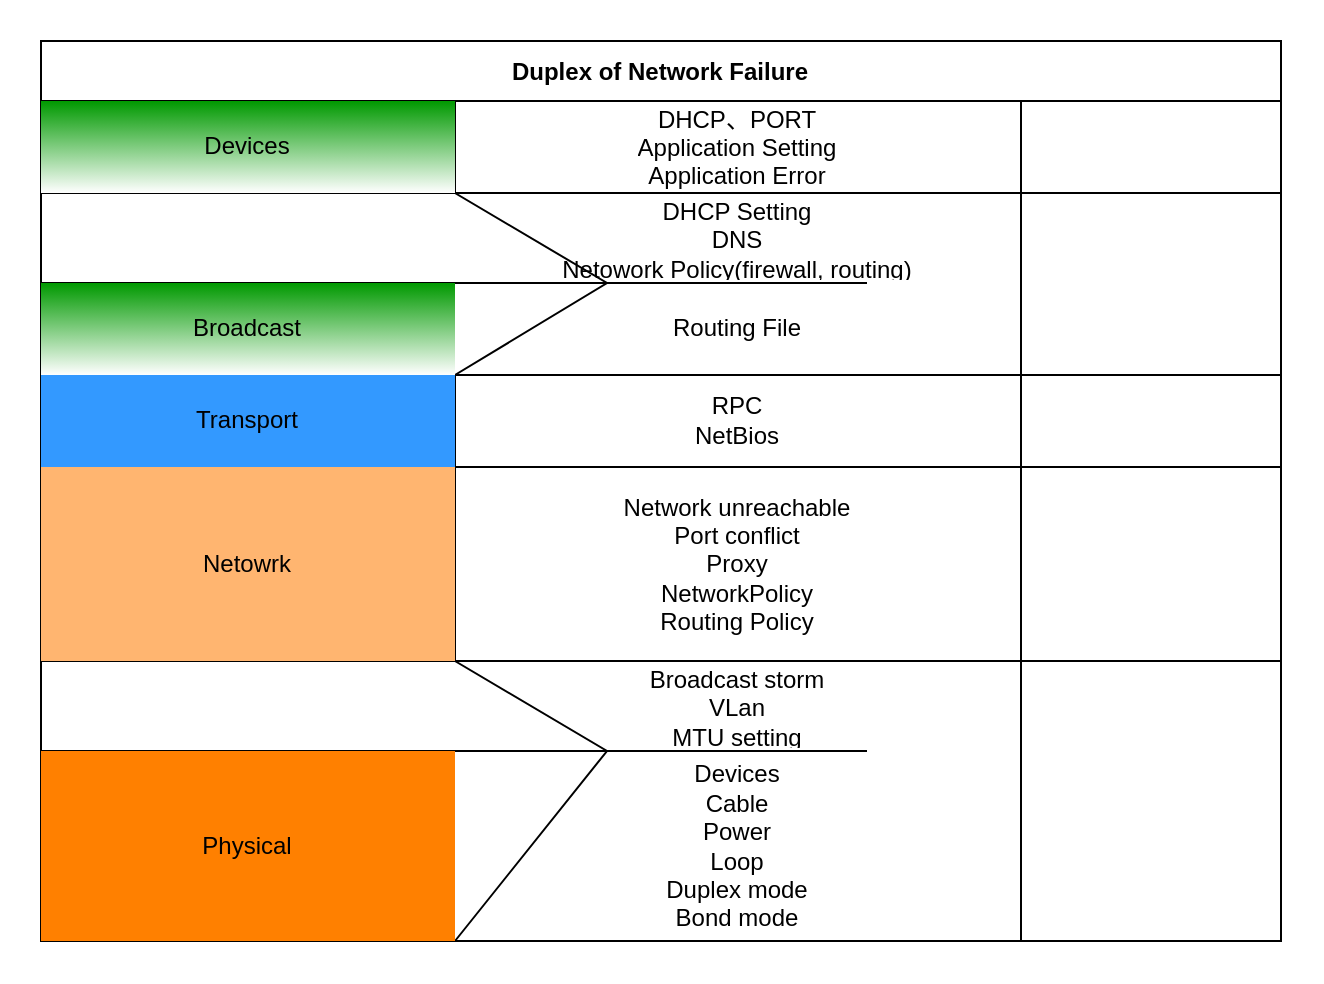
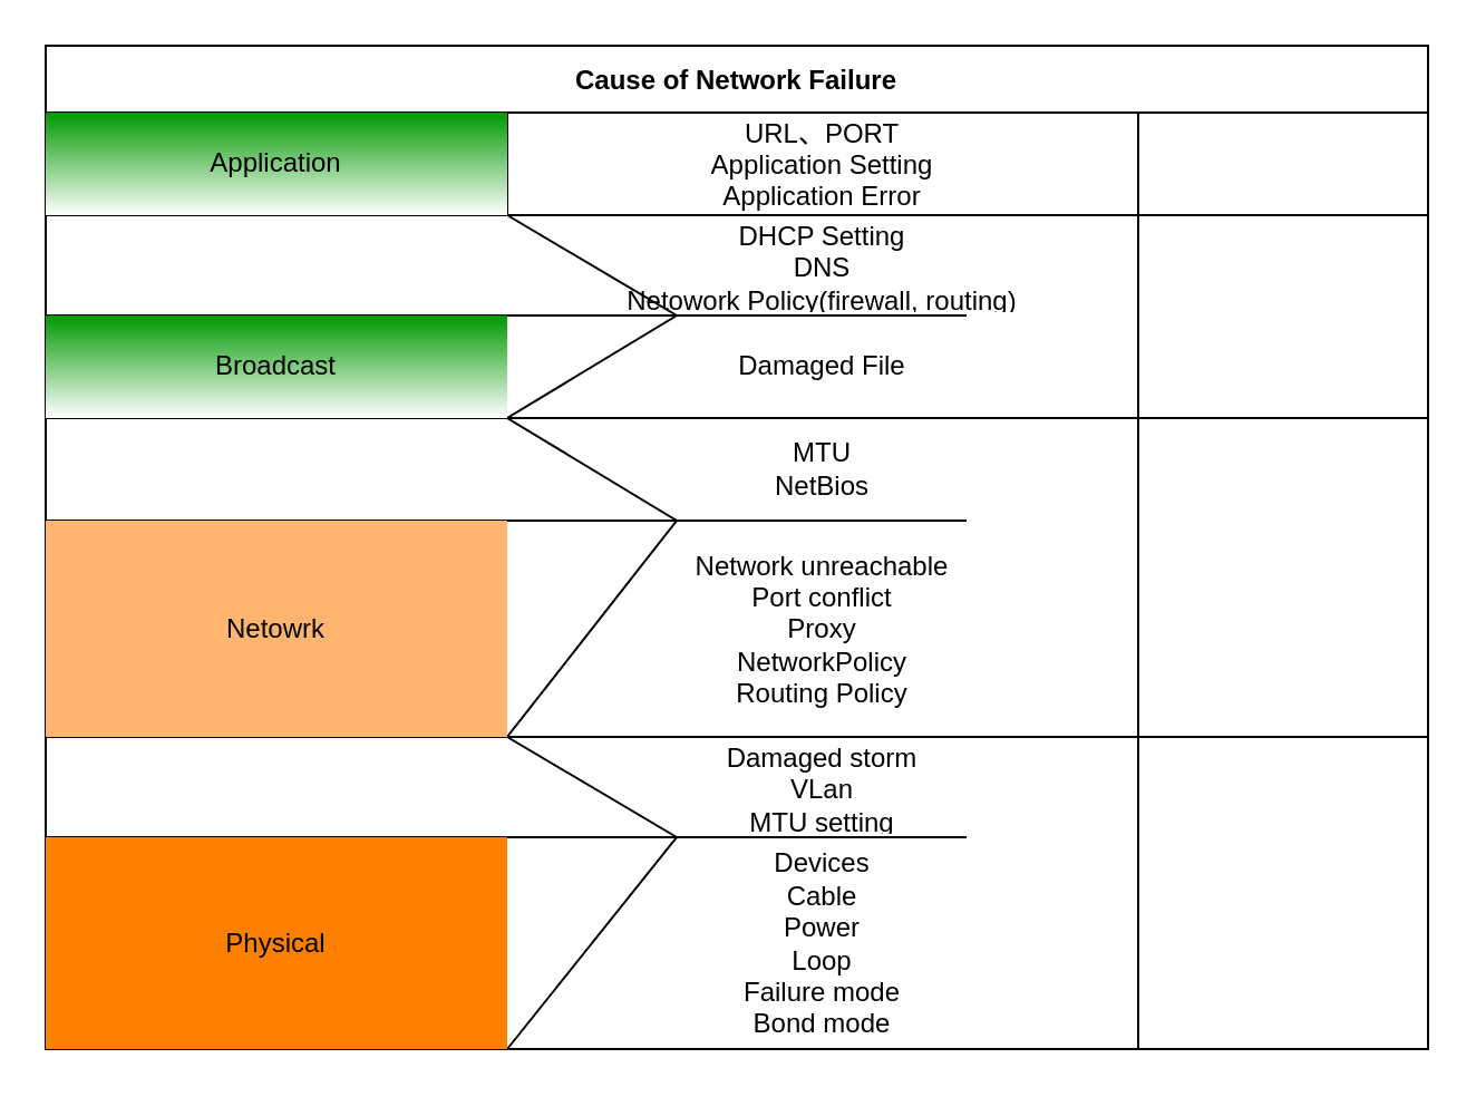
- <mxCell id="2" value="Duplex of Network Failure" style="shape=table;startSize=30;container=1;collapsible=0;childLayout=tableLayout;fontStyle=1;align=center;" vertex="1" parent="1"><mxGeometry x="20" y="20" width="620" height="450" as="geometry" /></mxCell>
+ <mxCell id="2" value="Cause of Network Failure" style="shape=table;startSize=30;container=1;collapsible=0;childLayout=tableLayout;fontStyle=1;align=center;" vertex="1" parent="1"><mxGeometry x="20" y="20" width="620" height="450" as="geometry" /></mxCell>
- <mxCell id="4" value="Devices" style="shape=partialRectangle;html=1;whiteSpace=wrap;connectable=0;top=0;left=0;bottom=0;right=0;overflow=hidden;fillColor=#009900;gradientColor=#ffffff;" vertex="1" parent="3"><mxGeometry width="207" height="46" as="geometry" /></mxCell>
+ <mxCell id="4" value="Application" style="shape=partialRectangle;html=1;whiteSpace=wrap;connectable=0;top=0;left=0;bottom=0;right=0;overflow=hidden;fillColor=#009900;gradientColor=#ffffff;" vertex="1" parent="3"><mxGeometry width="207" height="46" as="geometry" /></mxCell>
- <mxCell id="5" value="DHCP、PORT &lt;br&gt;Application Setting &lt;br&gt;Application Error" style="shape=partialRectangle;html=1;whiteSpace=wrap;connectable=0;fillColor=none;top=0;left=0;bottom=0;right=0;overflow=hidden;align=center;" vertex="1" parent="3"><mxGeometry x="207" width="283" height="46" as="geometry" /></mxCell>
+ <mxCell id="5" value="URL、PORT &lt;br&gt;Application Setting &lt;br&gt;Application Error" style="shape=partialRectangle;html=1;whiteSpace=wrap;connectable=0;fillColor=none;top=0;left=0;bottom=0;right=0;overflow=hidden;align=center;" vertex="1" parent="3"><mxGeometry x="207" width="283" height="46" as="geometry" /></mxCell>
- <mxCell id="12" value="Routing File" style="shape=partialRectangle;html=1;whiteSpace=wrap;connectable=0;fillColor=none;top=0;left=0;bottom=0;right=0;overflow=hidden;" vertex="1" parent="10"><mxGeometry x="207" width="283" height="46" as="geometry" /></mxCell>
+ <mxCell id="12" value="Damaged File" style="shape=partialRectangle;html=1;whiteSpace=wrap;connectable=0;fillColor=none;top=0;left=0;bottom=0;right=0;overflow=hidden;" vertex="1" parent="10"><mxGeometry x="207" width="283" height="46" as="geometry" /></mxCell>
- <mxCell id="15" value="Transport" style="shape=partialRectangle;html=1;whiteSpace=wrap;connectable=0;top=0;left=0;bottom=0;right=0;overflow=hidden;fillColor=#3399FF;" vertex="1" parent="14"><mxGeometry width="207" height="46" as="geometry" /></mxCell>
- <mxCell id="16" value="RPC&lt;br&gt;NetBios" style="shape=partialRectangle;html=1;whiteSpace=wrap;connectable=0;fillColor=none;top=0;left=0;bottom=0;right=0;overflow=hidden;" vertex="1" parent="14"><mxGeometry x="207" width="283" height="46" as="geometry" /></mxCell>
+ <mxCell id="16" value="MTU&lt;br&gt;NetBios" style="shape=partialRectangle;html=1;whiteSpace=wrap;connectable=0;fillColor=none;top=0;left=0;bottom=0;right=0;overflow=hidden;" vertex="1" parent="14"><mxGeometry x="207" width="283" height="46" as="geometry" /></mxCell>
- <mxCell id="23" value="Broadcast storm&lt;br&gt;VLan&lt;br&gt;MTU setting" style="shape=partialRectangle;html=1;whiteSpace=wrap;connectable=0;fillColor=none;top=0;left=0;bottom=0;right=0;overflow=hidden;align=center;" vertex="1" parent="22"><mxGeometry x="207" width="283" height="45" as="geometry" /></mxCell>
+ <mxCell id="23" value="Damaged storm&lt;br&gt;VLan&lt;br&gt;MTU setting" style="shape=partialRectangle;html=1;whiteSpace=wrap;connectable=0;fillColor=none;top=0;left=0;bottom=0;right=0;overflow=hidden;align=center;" vertex="1" parent="22"><mxGeometry x="207" width="283" height="45" as="geometry" /></mxCell>
- <mxCell id="27" value="Devices&lt;br&gt;Cable&lt;br&gt;Power&lt;br&gt;Loop&lt;br&gt;Duplex mode&lt;br&gt;Bond mode" style="shape=partialRectangle;html=1;whiteSpace=wrap;connectable=0;fillColor=none;top=0;left=0;bottom=0;right=0;overflow=hidden;" vertex="1" parent="25"><mxGeometry x="207" width="283" height="95" as="geometry" /></mxCell>
+ <mxCell id="27" value="Devices&lt;br&gt;Cable&lt;br&gt;Power&lt;br&gt;Loop&lt;br&gt;Failure mode&lt;br&gt;Bond mode" style="shape=partialRectangle;html=1;whiteSpace=wrap;connectable=0;fillColor=none;top=0;left=0;bottom=0;right=0;overflow=hidden;" vertex="1" parent="25"><mxGeometry x="207" width="283" height="95" as="geometry" /></mxCell>
